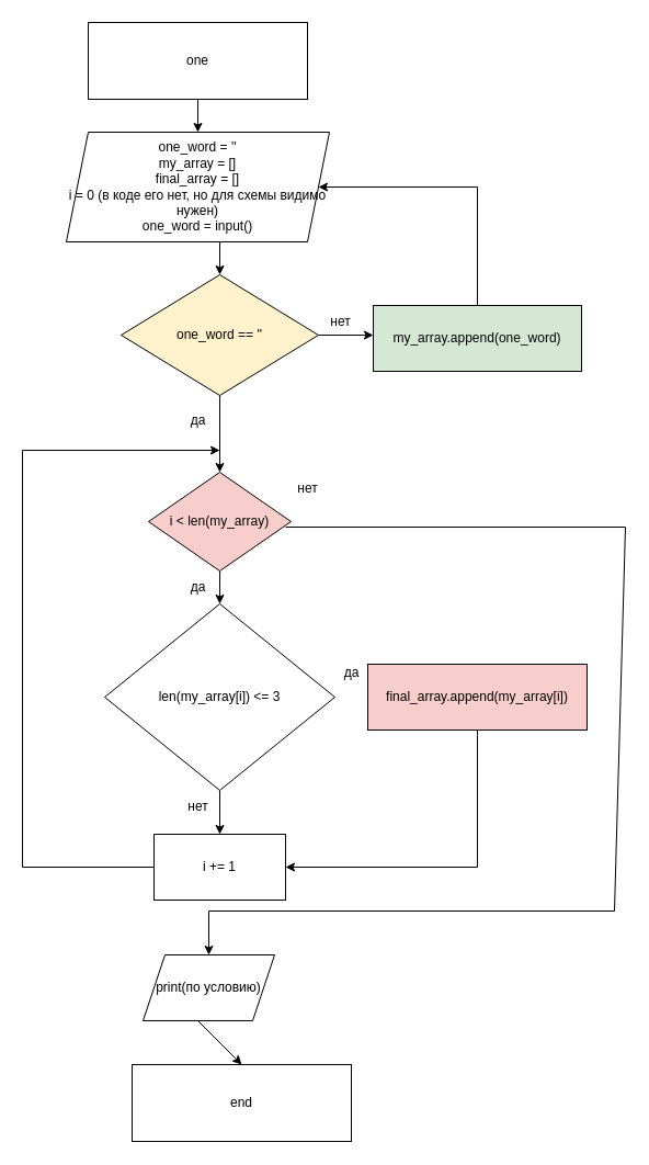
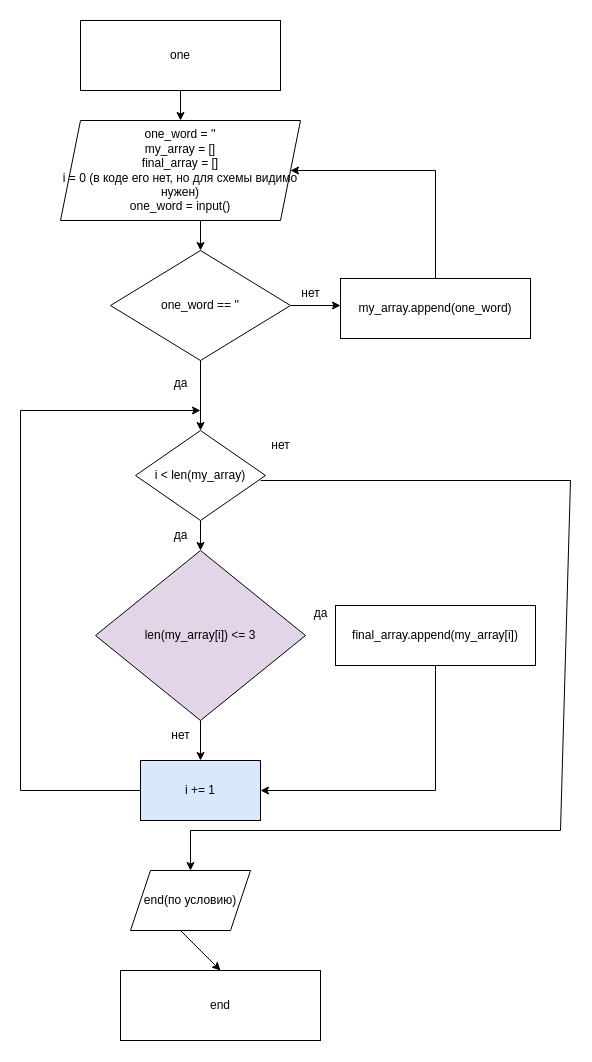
- <mxCell id="3" value="one_word == ''" style="rhombus;whiteSpace=wrap;html=1;fillColor=#fff2cc;" vertex="1" parent="1"><mxGeometry x="110" y="250" width="180" height="110" as="geometry" /></mxCell>
+ <mxCell id="3" value="one_word == ''" style="rhombus;whiteSpace=wrap;html=1;" vertex="1" parent="1"><mxGeometry x="110" y="250" width="180" height="110" as="geometry" /></mxCell>
- <mxCell id="10" value="my_array.append(one_word)" style="rounded=0;whiteSpace=wrap;html=1;fillColor=#d5e8d4;" vertex="1" parent="1"><mxGeometry x="340" y="278" width="190" height="60" as="geometry" /></mxCell>
+ <mxCell id="10" value="my_array.append(one_word)" style="rounded=0;whiteSpace=wrap;html=1;" vertex="1" parent="1"><mxGeometry x="340" y="278" width="190" height="60" as="geometry" /></mxCell>
- <mxCell id="16" value="i &amp;lt; len(my_array)" style="rhombus;whiteSpace=wrap;html=1;fillColor=#f8cecc;" vertex="1" parent="1"><mxGeometry x="135" y="430" width="130" height="90" as="geometry" /></mxCell>
+ <mxCell id="16" value="i &amp;lt; len(my_array)" style="rhombus;whiteSpace=wrap;html=1;" vertex="1" parent="1"><mxGeometry x="135" y="430" width="130" height="90" as="geometry" /></mxCell>
- <mxCell id="13" value="len(my_array[i]) &amp;lt;= 3" style="rhombus;whiteSpace=wrap;html=1;" vertex="1" parent="1"><mxGeometry x="95" y="550" width="210" height="170" as="geometry" /></mxCell>
+ <mxCell id="13" value="len(my_array[i]) &amp;lt;= 3" style="rhombus;whiteSpace=wrap;html=1;fillColor=#e1d5e7;" vertex="1" parent="1"><mxGeometry x="95" y="550" width="210" height="170" as="geometry" /></mxCell>
- <mxCell id="14" value="final_array.append(my_array[i])" style="rounded=0;whiteSpace=wrap;html=1;fillColor=#f8cecc;" vertex="1" parent="1"><mxGeometry x="335" y="605" width="200" height="60" as="geometry" /></mxCell>
+ <mxCell id="14" value="final_array.append(my_array[i])" style="rounded=0;whiteSpace=wrap;html=1;" vertex="1" parent="1"><mxGeometry x="335" y="605" width="200" height="60" as="geometry" /></mxCell>
- <mxCell id="17" value="i += 1" style="rounded=0;whiteSpace=wrap;html=1;" vertex="1" parent="1"><mxGeometry x="140" y="760" width="120" height="60" as="geometry" /></mxCell>
+ <mxCell id="17" value="i += 1" style="rounded=0;whiteSpace=wrap;html=1;fillColor=#dae8fc;" vertex="1" parent="1"><mxGeometry x="140" y="760" width="120" height="60" as="geometry" /></mxCell>
- <mxCell id="23" value="print(по условию)" style="shape=parallelogram;perimeter=parallelogramPerimeter;whiteSpace=wrap;html=1;fixedSize=1;" vertex="1" parent="1"><mxGeometry x="130" y="870" width="120" height="60" as="geometry" /></mxCell>
+ <mxCell id="23" value="end(по условию)" style="shape=parallelogram;perimeter=parallelogramPerimeter;whiteSpace=wrap;html=1;fixedSize=1;" vertex="1" parent="1"><mxGeometry x="130" y="870" width="120" height="60" as="geometry" /></mxCell>
